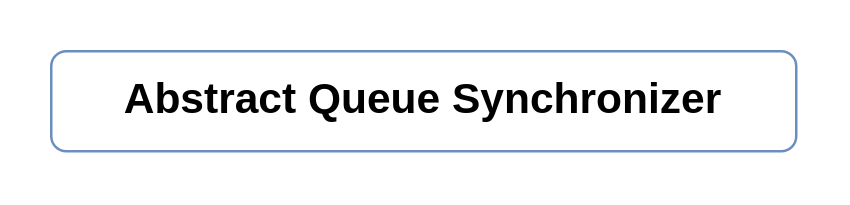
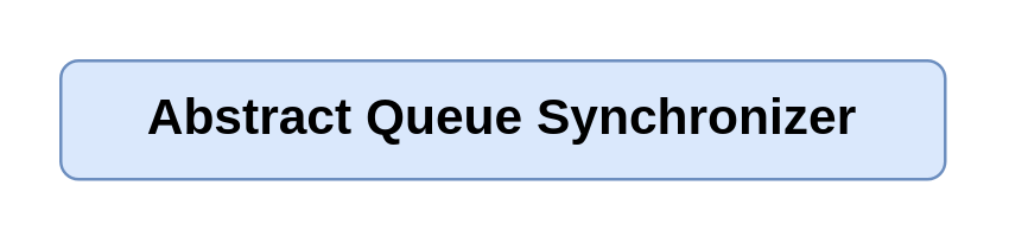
- <mxCell id="2" value="Abstract Queue Synchronizer" style="rounded=1;whiteSpace=wrap;html=1;fontStyle=1;fontSize=17;fillColor=#ffffff;strokeColor=#6c8ebf;glass=0;shadow=0;sketch=0;" vertex="1" parent="1"><mxGeometry x="20" y="20" width="298" height="40" as="geometry" /></mxCell>
+ <mxCell id="2" value="Abstract Queue Synchronizer" style="rounded=1;whiteSpace=wrap;html=1;fontStyle=1;fontSize=17;fillColor=#dae8fc;strokeColor=#6c8ebf;glass=0;shadow=0;sketch=0;" vertex="1" parent="1"><mxGeometry x="20" y="20" width="298" height="40" as="geometry" /></mxCell>
